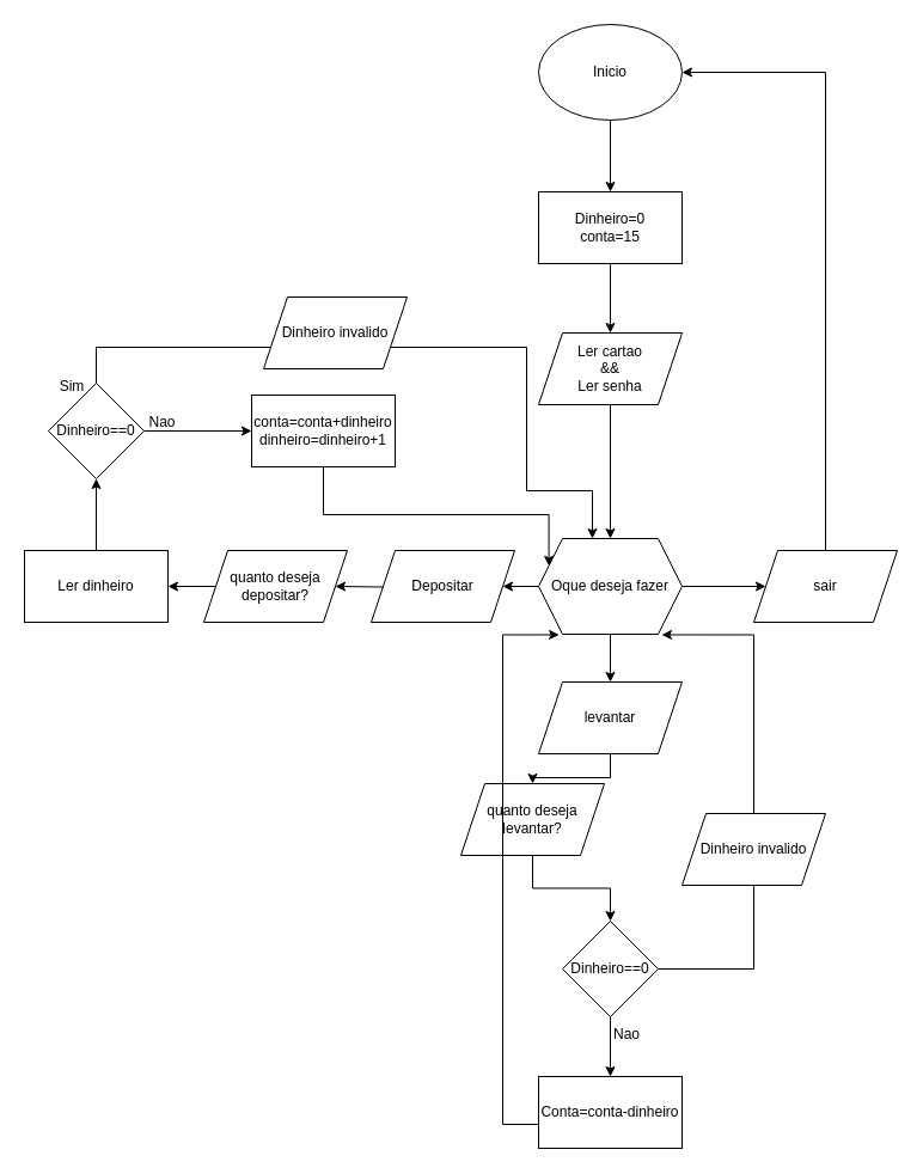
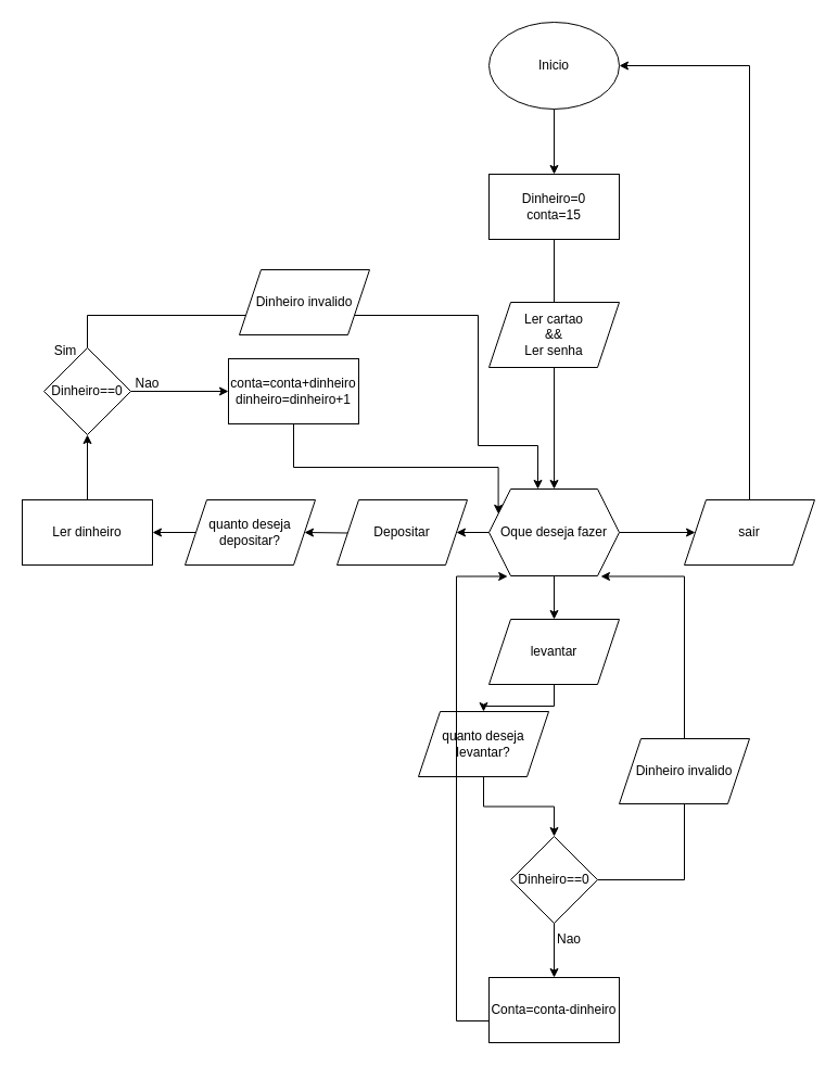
- <mxCell id="14" value="" style="edgeStyle=orthogonalEdgeStyle;rounded=0;orthogonalLoop=1;jettySize=auto;html=1;" edge="1" parent="1" source="15" target="3"><mxGeometry relative="1" as="geometry" /></mxCell>
+ <mxCell id="14" value="" style="edgeStyle=orthogonalEdgeStyle;rounded=0;orthogonalLoop=1;jettySize=auto;html=1;endArrow=none;" edge="1" parent="1" source="15" target="3"><mxGeometry relative="1" as="geometry" /></mxCell>
